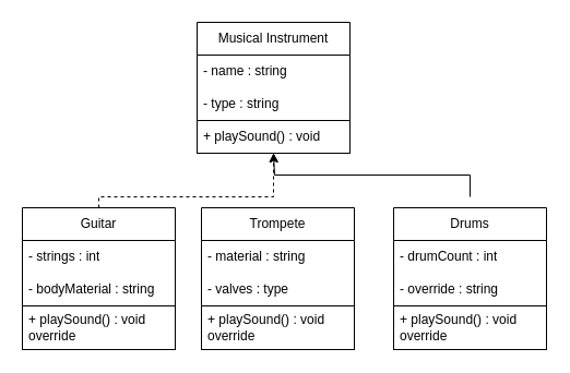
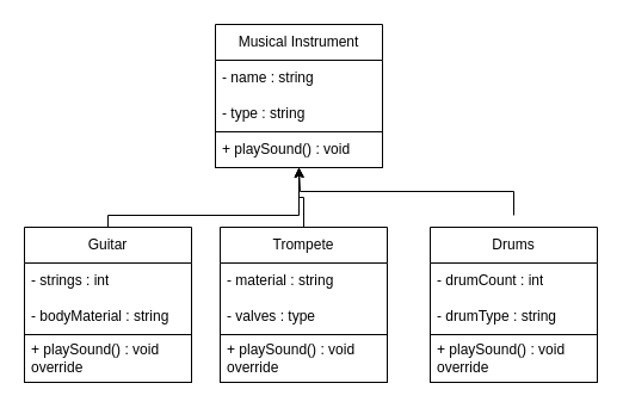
+ <mxCell id="11" value="" style="edgeStyle=orthogonalEdgeStyle;rounded=0;orthogonalLoop=1;jettySize=auto;html=1;" edge="1" parent="1" source="12" target="5"><mxGeometry relative="1" as="geometry"><Array as="points"><mxPoint x="254" y="165" /><mxPoint x="250" y="165" /></Array></mxGeometry></mxCell>
- <mxCell id="6" value="" style="edgeStyle=orthogonalEdgeStyle;rounded=0;orthogonalLoop=1;jettySize=auto;html=1;exitX=0.5;exitY=0;exitDx=0;exitDy=0;dashed=1;" edge="1" parent="1" source="7" target="5"><mxGeometry relative="1" as="geometry"><Array as="points"><mxPoint x="90" y="180" /><mxPoint x="250" y="180" /></Array></mxGeometry></mxCell>
+ <mxCell id="6" value="" style="edgeStyle=orthogonalEdgeStyle;rounded=0;orthogonalLoop=1;jettySize=auto;html=1;exitX=0.5;exitY=0;exitDx=0;exitDy=0;" edge="1" parent="1" source="7" target="5"><mxGeometry relative="1" as="geometry"><Array as="points"><mxPoint x="90" y="180" /><mxPoint x="250" y="180" /></Array></mxGeometry></mxCell>
- <mxCell id="19" value="- override : string " style="text;strokeColor=none;fillColor=none;align=left;verticalAlign=middle;spacingLeft=4;spacingRight=4;overflow=hidden;points=[[0,0.5],[1,0.5]];portConstraint=eastwest;rotatable=0;whiteSpace=wrap;html=1;" vertex="1" parent="17"><mxGeometry y="60" width="140" height="30" as="geometry" /></mxCell>
+ <mxCell id="19" value="- drumType : string " style="text;strokeColor=none;fillColor=none;align=left;verticalAlign=middle;spacingLeft=4;spacingRight=4;overflow=hidden;points=[[0,0.5],[1,0.5]];portConstraint=eastwest;rotatable=0;whiteSpace=wrap;html=1;" vertex="1" parent="17"><mxGeometry y="60" width="140" height="30" as="geometry" /></mxCell>
